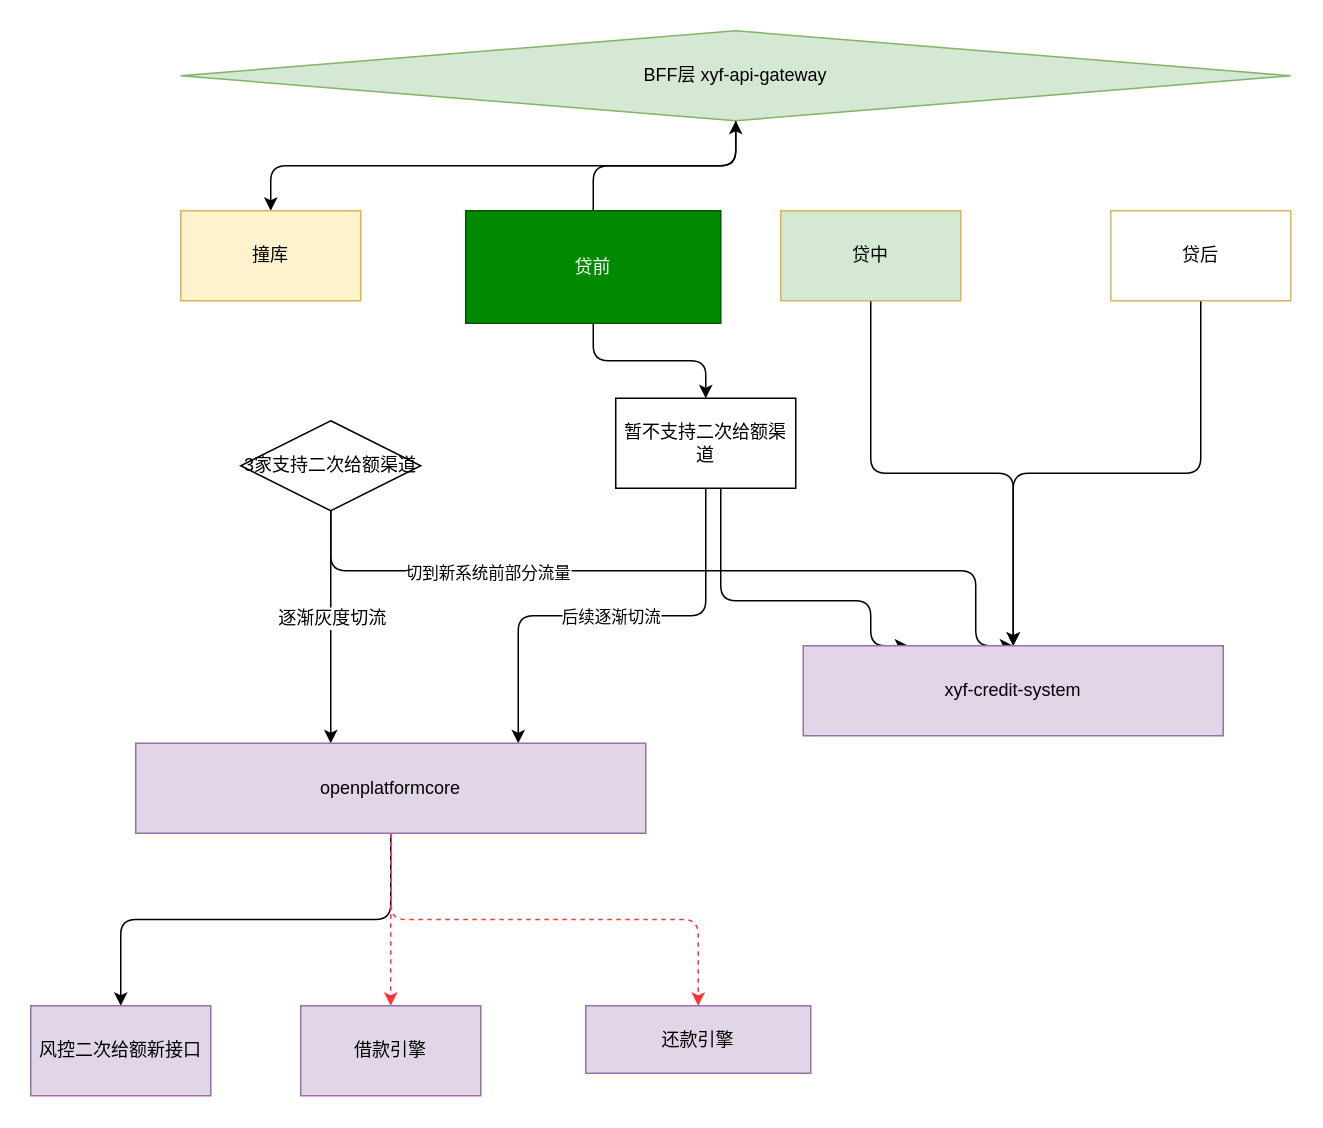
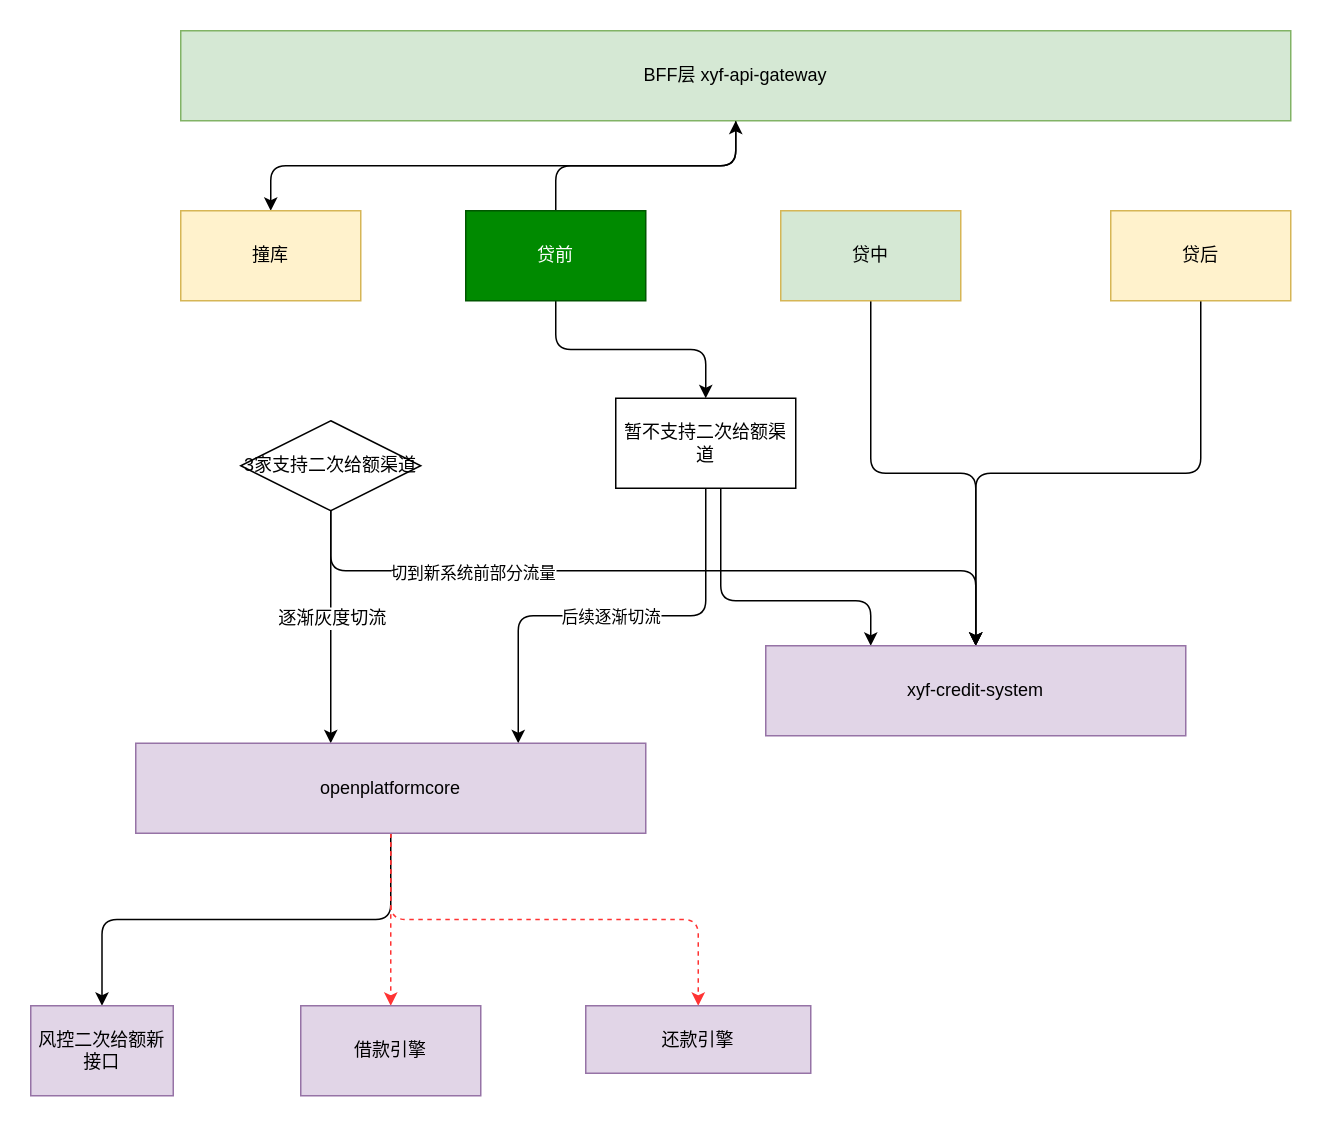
- <mxCell id="3" value="BFF层 xyf-api-gateway" style="rhombus;whiteSpace=wrap;html=1;fillColor=#d5e8d4;strokeColor=#82b366;" vertex="1" parent="1"><mxGeometry x="120" y="20" width="740" height="60" as="geometry" /></mxCell>
+ <mxCell id="3" value="BFF层 xyf-api-gateway" style="rounded=0;whiteSpace=wrap;html=1;fillColor=#d5e8d4;strokeColor=#82b366;" vertex="1" parent="1"><mxGeometry x="120" y="20" width="740" height="60" as="geometry" /></mxCell>
- <mxCell id="11" value="贷后" style="rounded=0;whiteSpace=wrap;html=1;fillColor=#ffffff;strokeColor=#d6b656;" vertex="1" parent="1"><mxGeometry x="740" y="140" width="120" height="60" as="geometry" /></mxCell>
+ <mxCell id="11" value="贷后" style="rounded=0;whiteSpace=wrap;html=1;fillColor=#fff2cc;strokeColor=#d6b656;" vertex="1" parent="1"><mxGeometry x="740" y="140" width="120" height="60" as="geometry" /></mxCell>
- <mxCell id="6" value="贷前" style="rounded=0;whiteSpace=wrap;html=1;fillColor=#008a00;strokeColor=#005700;fontColor=#ffffff;" vertex="1" parent="1"><mxGeometry x="310" y="140" width="170" height="75" as="geometry" /></mxCell>
+ <mxCell id="6" value="贷前" style="rounded=0;whiteSpace=wrap;html=1;fillColor=#008a00;strokeColor=#005700;fontColor=#ffffff;" vertex="1" parent="1"><mxGeometry x="310" y="140" width="120" height="60" as="geometry" /></mxCell>
- <mxCell id="21" value="xyf-credit-system" style="rounded=0;whiteSpace=wrap;html=1;fillColor=#e1d5e7;strokeColor=#9673a6;" vertex="1" parent="1"><mxGeometry x="535" y="430" width="280" height="60" as="geometry" /></mxCell>
+ <mxCell id="21" value="xyf-credit-system" style="rounded=0;whiteSpace=wrap;html=1;fillColor=#e1d5e7;strokeColor=#9673a6;" vertex="1" parent="1"><mxGeometry x="510" y="430" width="280" height="60" as="geometry" /></mxCell>
- <mxCell id="28" value="风控二次给额新接口" style="rounded=0;whiteSpace=wrap;html=1;fillColor=#e1d5e7;strokeColor=#9673a6;" vertex="1" parent="1"><mxGeometry x="20" y="670" width="120" height="60" as="geometry" /></mxCell>
+ <mxCell id="28" value="风控二次给额新接口" style="rounded=0;whiteSpace=wrap;html=1;fillColor=#e1d5e7;strokeColor=#9673a6;" vertex="1" parent="1"><mxGeometry x="20" y="670" width="95" height="60" as="geometry" /></mxCell>
